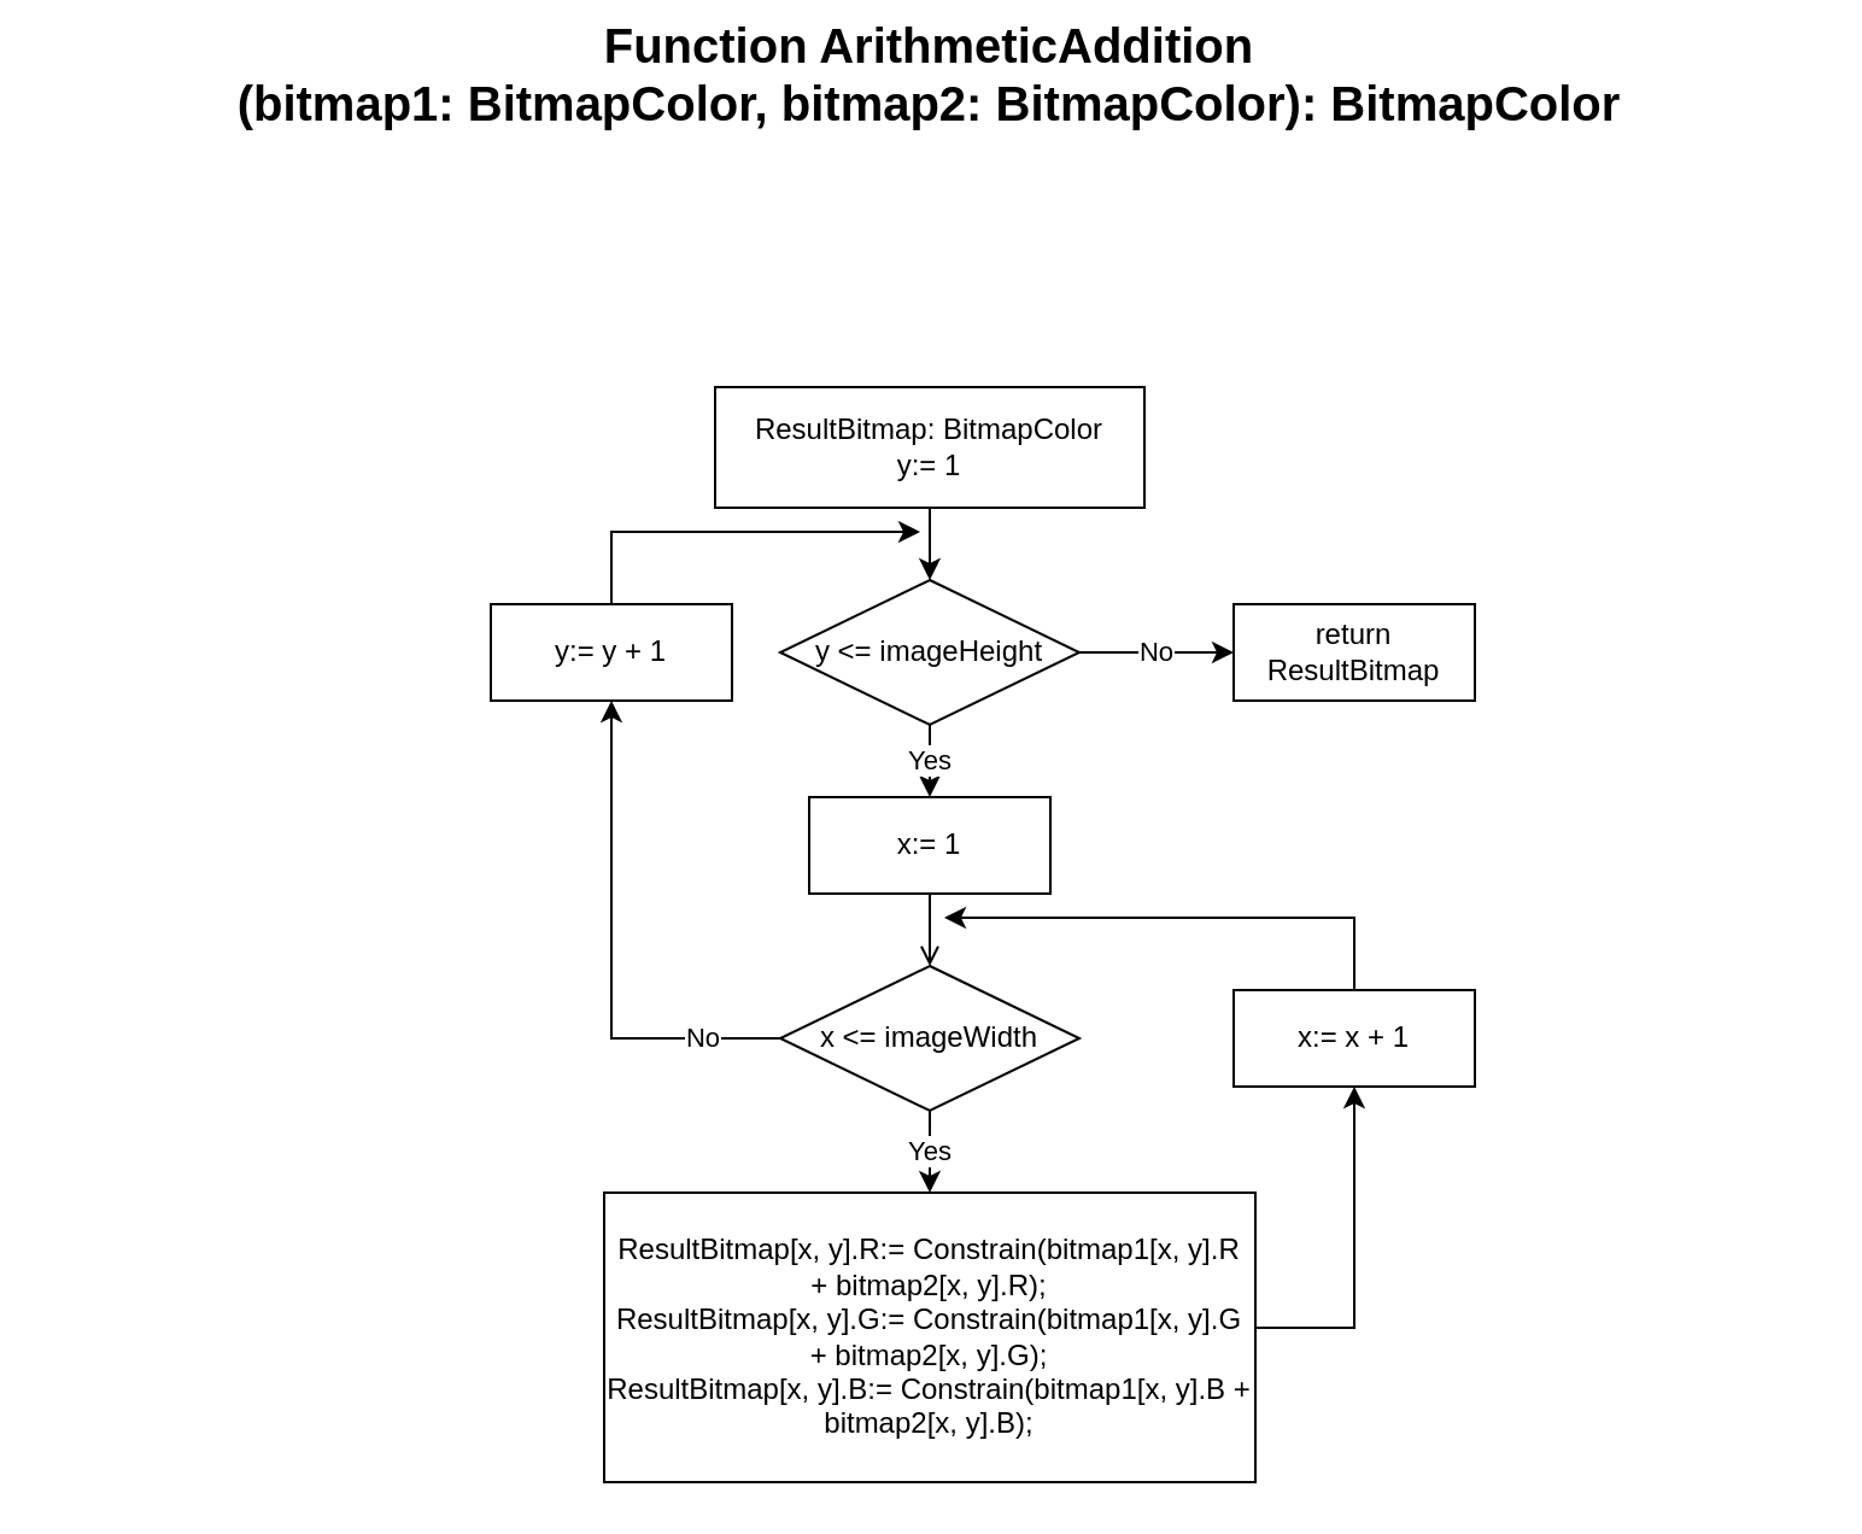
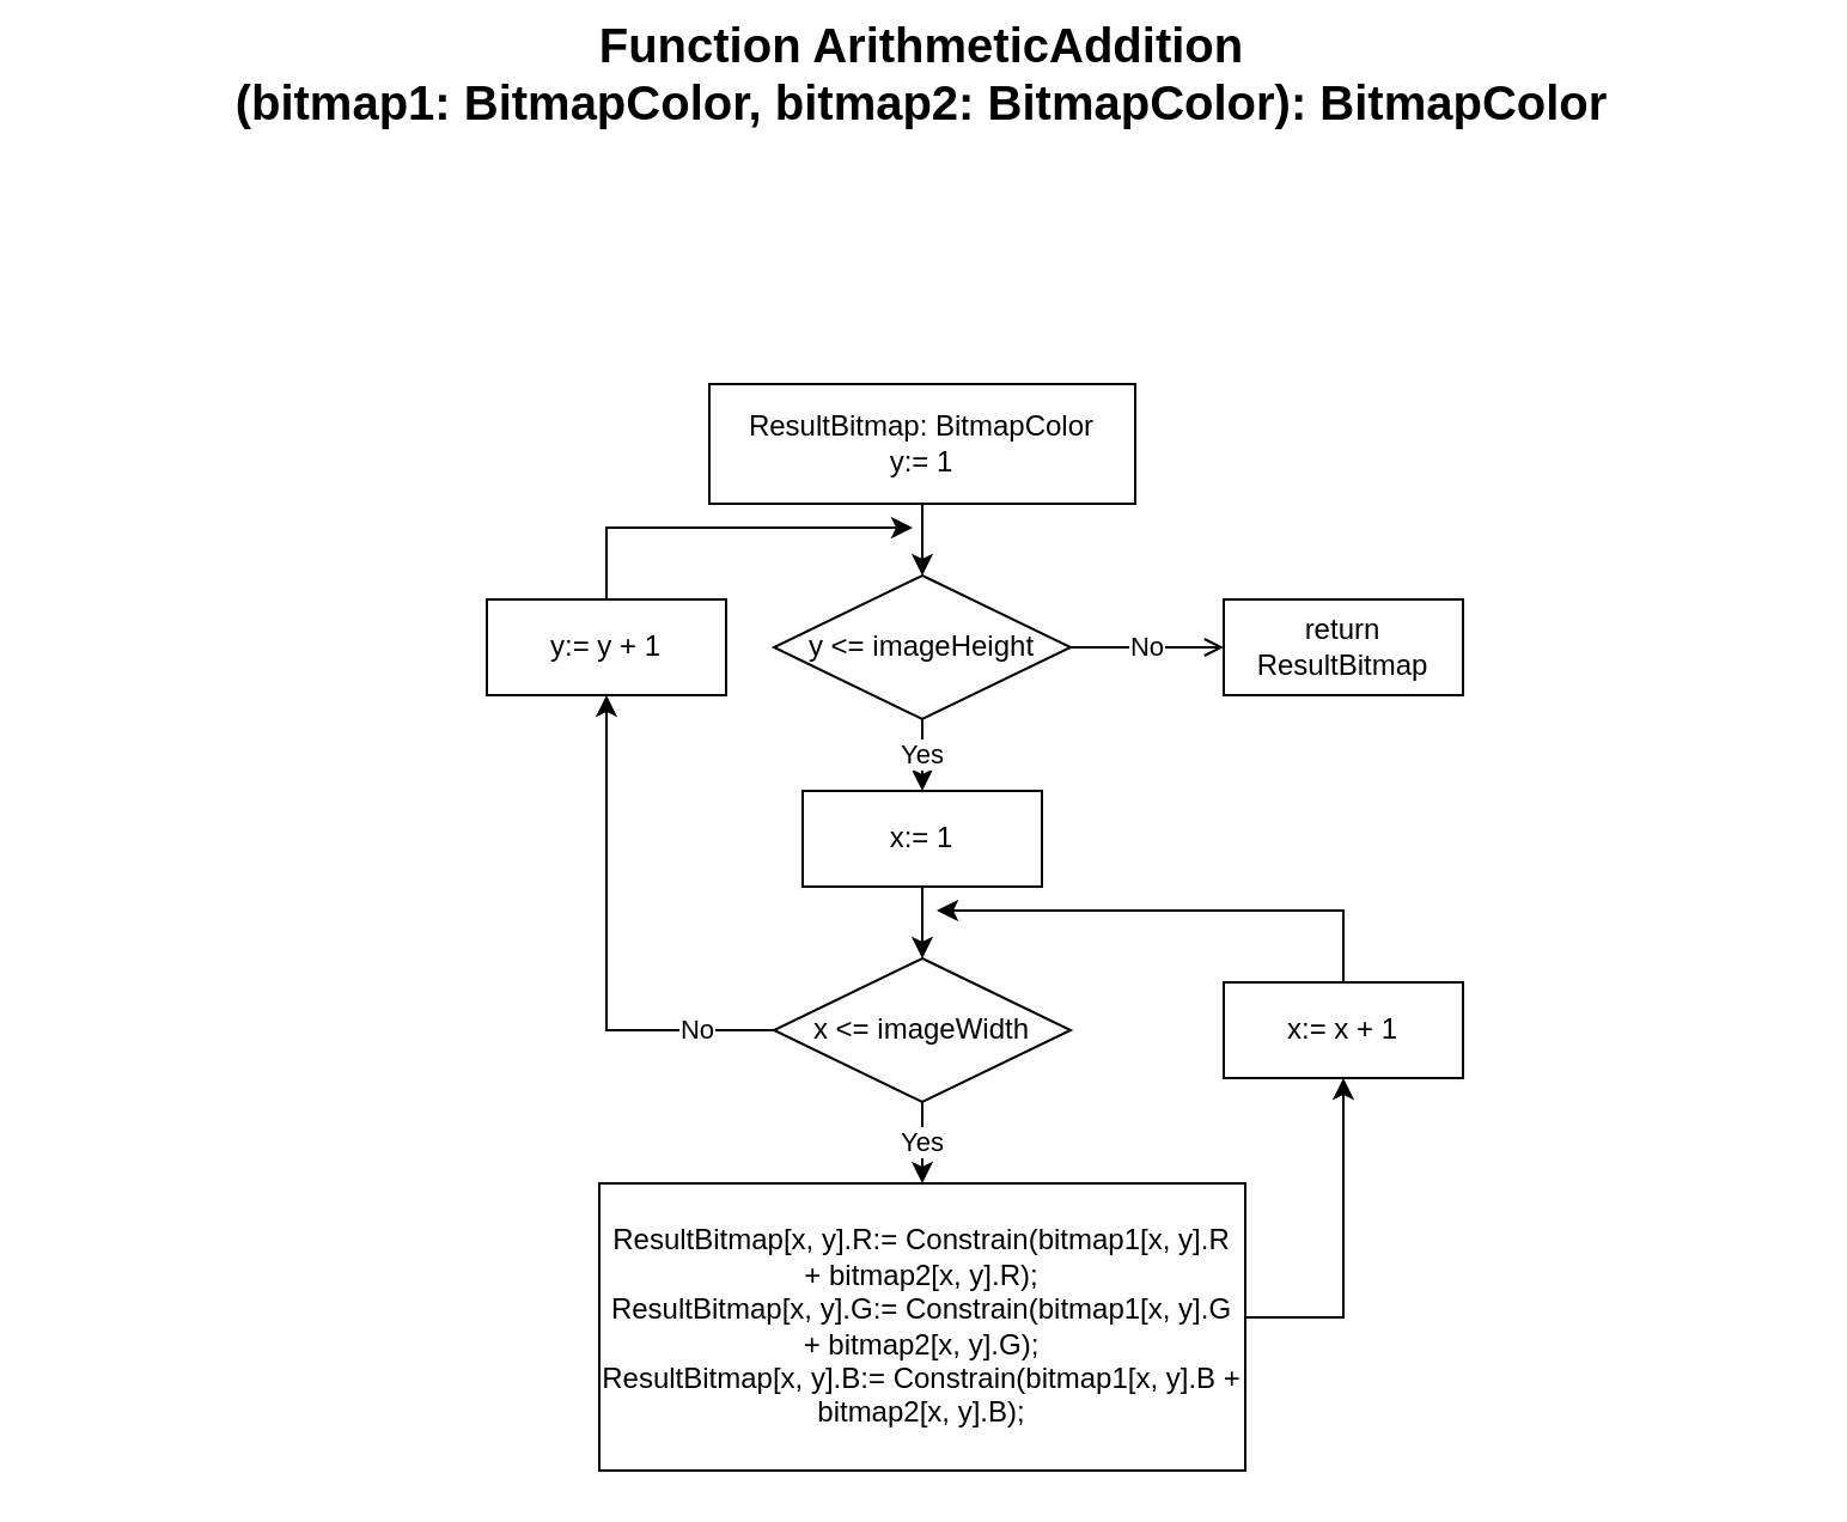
- <mxCell id="6" value="No" style="edgeStyle=orthogonalEdgeStyle;rounded=0;orthogonalLoop=1;jettySize=auto;html=1;" edge="1" parent="1" source="7" target="19"><mxGeometry relative="1" as="geometry" /></mxCell>
+ <mxCell id="6" value="No" style="edgeStyle=orthogonalEdgeStyle;rounded=0;orthogonalLoop=1;jettySize=auto;html=1;endArrow=open;" edge="1" parent="1" source="7" target="19"><mxGeometry relative="1" as="geometry" /></mxCell>
- <mxCell id="8" value="" style="edgeStyle=orthogonalEdgeStyle;rounded=0;orthogonalLoop=1;jettySize=auto;html=1;endArrow=open;" edge="1" parent="1" source="9" target="12"><mxGeometry relative="1" as="geometry" /></mxCell>
+ <mxCell id="8" value="" style="edgeStyle=orthogonalEdgeStyle;rounded=0;orthogonalLoop=1;jettySize=auto;html=1;" edge="1" parent="1" source="9" target="12"><mxGeometry relative="1" as="geometry" /></mxCell>
